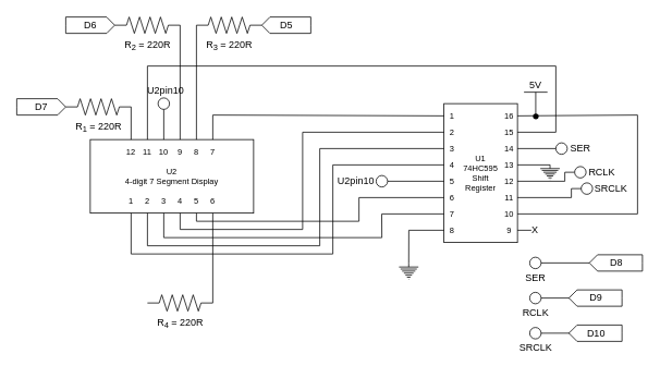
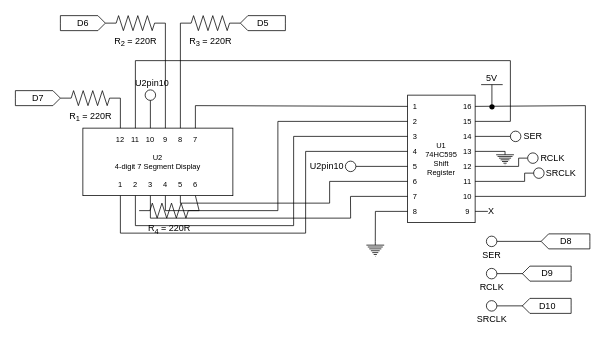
- <mxCell id="47" value="R&lt;sub&gt;4&lt;/sub&gt; = 220R" style="pointerEvents=1;verticalLabelPosition=bottom;shadow=0;dashed=0;align=center;html=1;verticalAlign=top;shape=mxgraph.electrical.resistors.resistor_2;fontSize=12;fillColor=default;" parent="2" vertex="1"><mxGeometry x="70" y="190" width="80" height="20" as="geometry" /></mxCell>
+ <mxCell id="47" value="R&lt;sub&gt;4&lt;/sub&gt; = 220R" style="pointerEvents=1;verticalLabelPosition=bottom;shadow=0;dashed=0;align=center;html=1;verticalAlign=top;shape=mxgraph.electrical.resistors.resistor_2;fontSize=12;fillColor=default;" parent="2" vertex="1"><mxGeometry x="75" y="100" width="80" height="20" as="geometry" /></mxCell>
